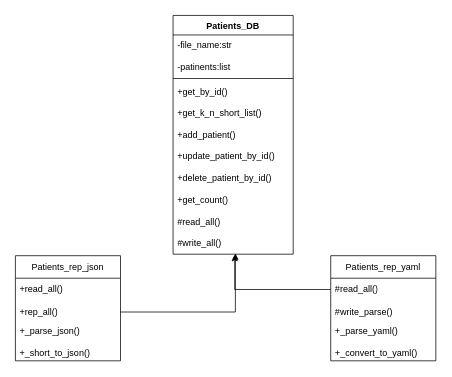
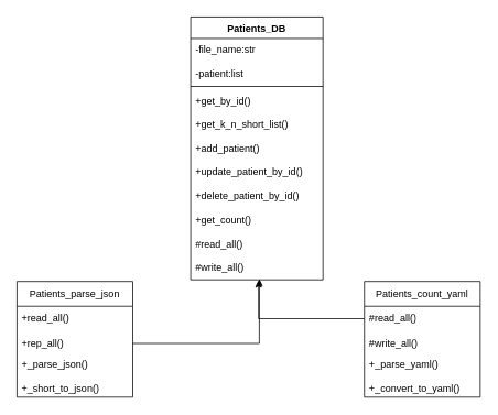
- <mxCell id="11" value="-file_name:str&lt;div&gt;&lt;br&gt;&lt;div&gt;-patinents:list&lt;/div&gt;&lt;/div&gt;" style="text;strokeColor=none;fillColor=none;align=left;verticalAlign=top;spacingLeft=4;spacingRight=4;overflow=hidden;rotatable=0;points=[[0,0.5],[1,0.5]];portConstraint=eastwest;whiteSpace=wrap;html=1;" parent="10" vertex="1"><mxGeometry y="26" width="160" height="54" as="geometry" /></mxCell>
+ <mxCell id="11" value="-file_name:str&lt;div&gt;&lt;br&gt;&lt;div&gt;-patient:list&lt;/div&gt;&lt;/div&gt;" style="text;strokeColor=none;fillColor=none;align=left;verticalAlign=top;spacingLeft=4;spacingRight=4;overflow=hidden;rotatable=0;points=[[0,0.5],[1,0.5]];portConstraint=eastwest;whiteSpace=wrap;html=1;" parent="10" vertex="1"><mxGeometry y="26" width="160" height="54" as="geometry" /></mxCell>
- <mxCell id="2" value="Patients_rep_json" style="swimlane;fontStyle=0;childLayout=stackLayout;horizontal=1;startSize=30;horizontalStack=0;resizeParent=1;resizeParentMax=0;resizeLast=0;collapsible=1;marginBottom=0;whiteSpace=wrap;html=1;" parent="1" vertex="1"><mxGeometry x="20" y="340" width="140" height="140" as="geometry" /></mxCell>
+ <mxCell id="2" value="Patients_parse_json" style="swimlane;fontStyle=0;childLayout=stackLayout;horizontal=1;startSize=30;horizontalStack=0;resizeParent=1;resizeParentMax=0;resizeLast=0;collapsible=1;marginBottom=0;whiteSpace=wrap;html=1;" parent="1" vertex="1"><mxGeometry x="20" y="340" width="140" height="140" as="geometry" /></mxCell>
- <mxCell id="6" value="Patients_rep_yaml" style="swimlane;fontStyle=0;childLayout=stackLayout;horizontal=1;startSize=30;horizontalStack=0;resizeParent=1;resizeParentMax=0;resizeLast=0;collapsible=1;marginBottom=0;whiteSpace=wrap;html=1;" parent="1" vertex="1"><mxGeometry x="440" y="340" width="140" height="140" as="geometry" /></mxCell>
+ <mxCell id="6" value="Patients_count_yaml" style="swimlane;fontStyle=0;childLayout=stackLayout;horizontal=1;startSize=30;horizontalStack=0;resizeParent=1;resizeParentMax=0;resizeLast=0;collapsible=1;marginBottom=0;whiteSpace=wrap;html=1;" parent="1" vertex="1"><mxGeometry x="440" y="340" width="140" height="140" as="geometry" /></mxCell>
- <mxCell id="8" value="#write_parse()" style="text;strokeColor=none;fillColor=none;align=left;verticalAlign=middle;spacingLeft=4;spacingRight=4;overflow=hidden;points=[[0,0.5],[1,0.5]];portConstraint=eastwest;rotatable=0;whiteSpace=wrap;html=1;" parent="6" vertex="1"><mxGeometry y="60" width="140" height="30" as="geometry" /></mxCell>
+ <mxCell id="8" value="#write_all()" style="text;strokeColor=none;fillColor=none;align=left;verticalAlign=middle;spacingLeft=4;spacingRight=4;overflow=hidden;points=[[0,0.5],[1,0.5]];portConstraint=eastwest;rotatable=0;whiteSpace=wrap;html=1;" parent="6" vertex="1"><mxGeometry y="60" width="140" height="30" as="geometry" /></mxCell>
